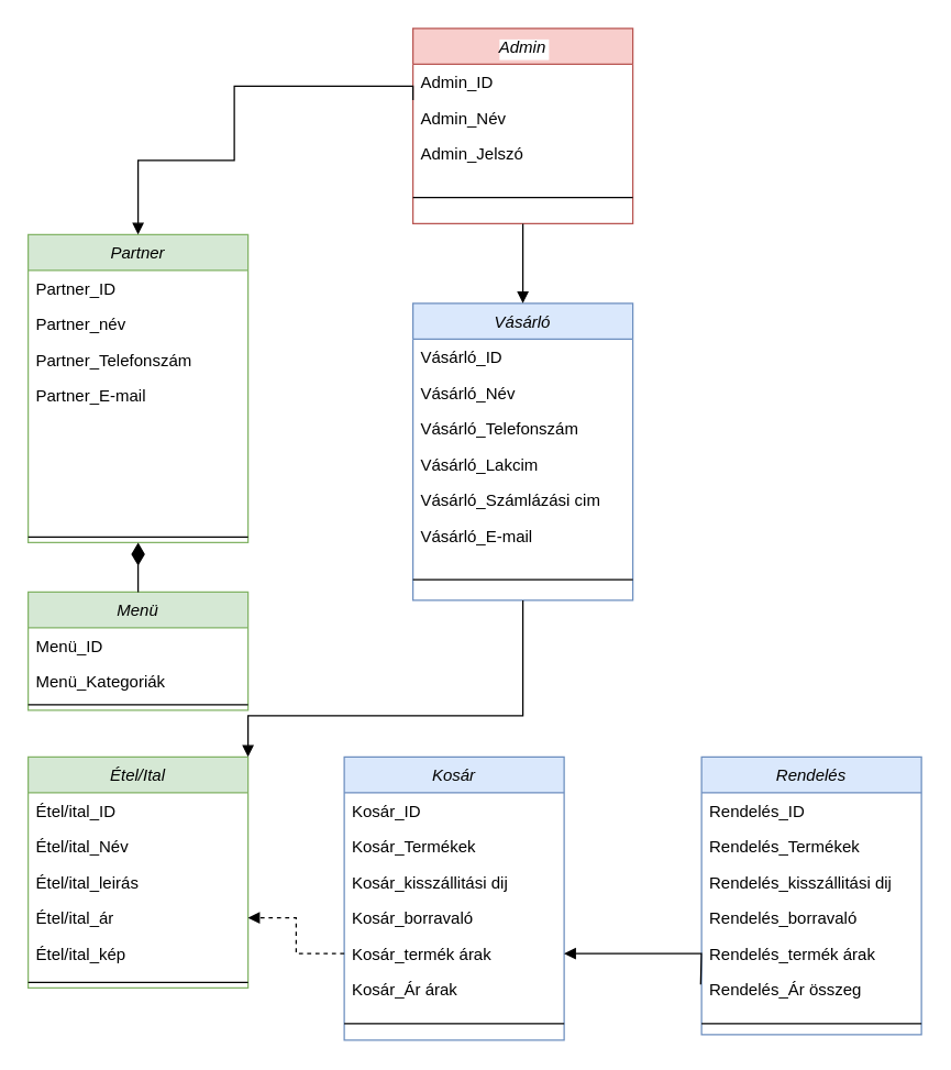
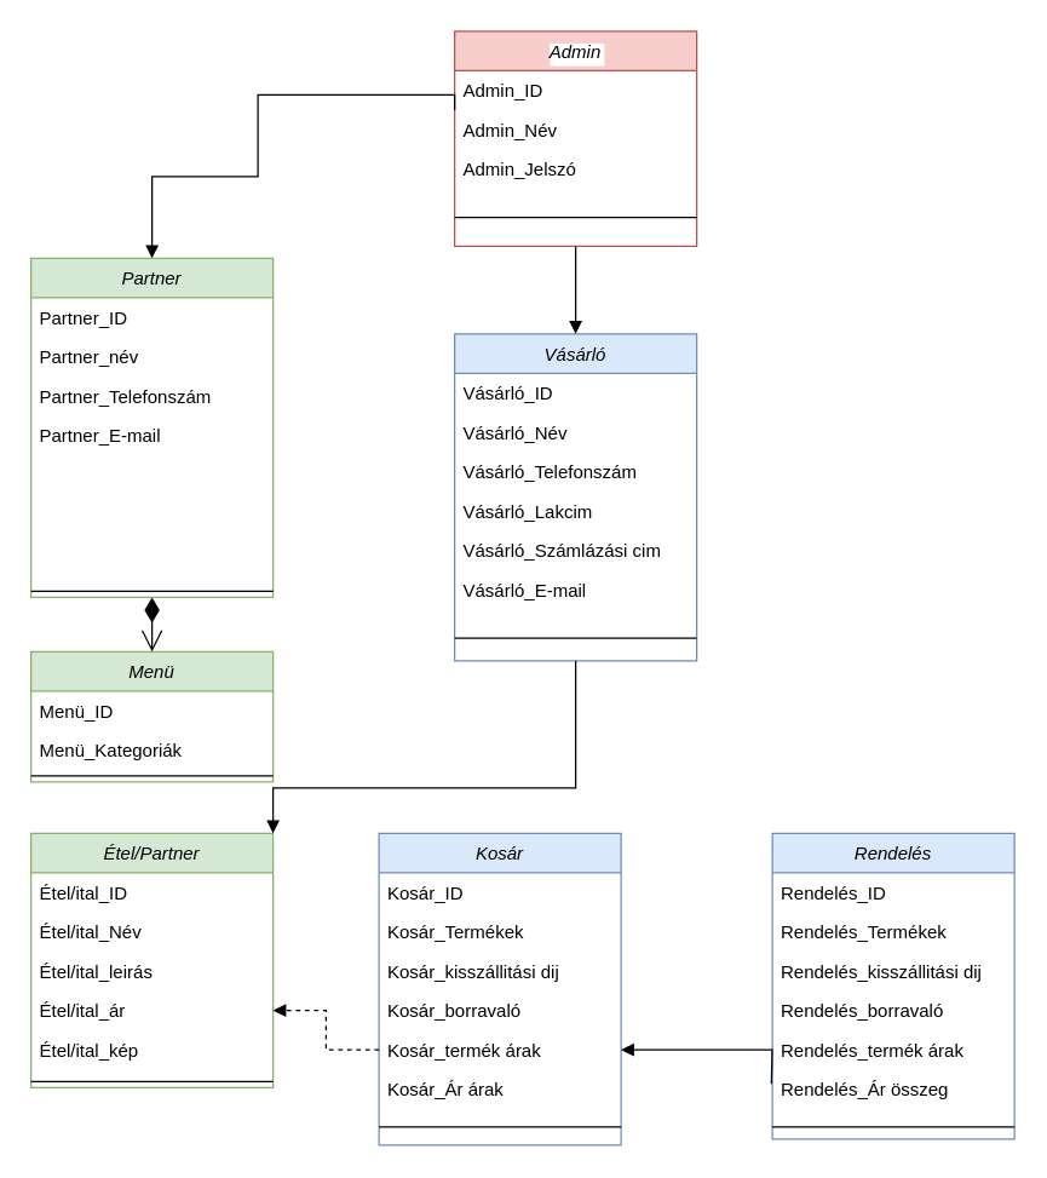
- <mxCell id="48" value="" style="endArrow=none;html=1;endSize=12;startArrow=diamondThin;startSize=14;startFill=1;edgeStyle=orthogonalEdgeStyle;align=left;verticalAlign=bottom;rounded=0;exitX=0.5;exitY=1;exitDx=0;exitDy=0;entryX=0.5;entryY=0;entryDx=0;entryDy=0;" parent="1" source="2" target="37" edge="1"><mxGeometry x="-1" y="14" relative="1" as="geometry"><mxPoint x="-300" y="520" as="sourcePoint" /><mxPoint x="-140" y="520" as="targetPoint" /><mxPoint x="-4" y="-10" as="offset" /></mxGeometry></mxCell>
+ <mxCell id="48" value="" style="endArrow=open;html=1;endSize=12;startArrow=diamondThin;startSize=14;startFill=1;edgeStyle=orthogonalEdgeStyle;align=left;verticalAlign=bottom;rounded=0;exitX=0.5;exitY=1;exitDx=0;exitDy=0;entryX=0.5;entryY=0;entryDx=0;entryDy=0;" parent="1" source="2" target="37" edge="1"><mxGeometry x="-1" y="14" relative="1" as="geometry"><mxPoint x="-300" y="520" as="sourcePoint" /><mxPoint x="-140" y="520" as="targetPoint" /><mxPoint x="-4" y="-10" as="offset" /></mxGeometry></mxCell>
- <mxCell id="41" value="Étel/Ital" style="swimlane;fontStyle=2;align=center;verticalAlign=top;childLayout=stackLayout;horizontal=1;startSize=26;horizontalStack=0;resizeParent=1;resizeLast=0;collapsible=1;marginBottom=0;rounded=0;shadow=0;strokeWidth=1;fillColor=#d5e8d4;strokeColor=#82b366;" parent="1" vertex="1"><mxGeometry x="20" y="550" width="160" height="168" as="geometry"><mxRectangle x="230" y="140" width="160" height="26" as="alternateBounds" /></mxGeometry></mxCell>
+ <mxCell id="41" value="Étel/Partner" style="swimlane;fontStyle=2;align=center;verticalAlign=top;childLayout=stackLayout;horizontal=1;startSize=26;horizontalStack=0;resizeParent=1;resizeLast=0;collapsible=1;marginBottom=0;rounded=0;shadow=0;strokeWidth=1;fillColor=#d5e8d4;strokeColor=#82b366;" parent="1" vertex="1"><mxGeometry x="20" y="550" width="160" height="168" as="geometry"><mxRectangle x="230" y="140" width="160" height="26" as="alternateBounds" /></mxGeometry></mxCell>
